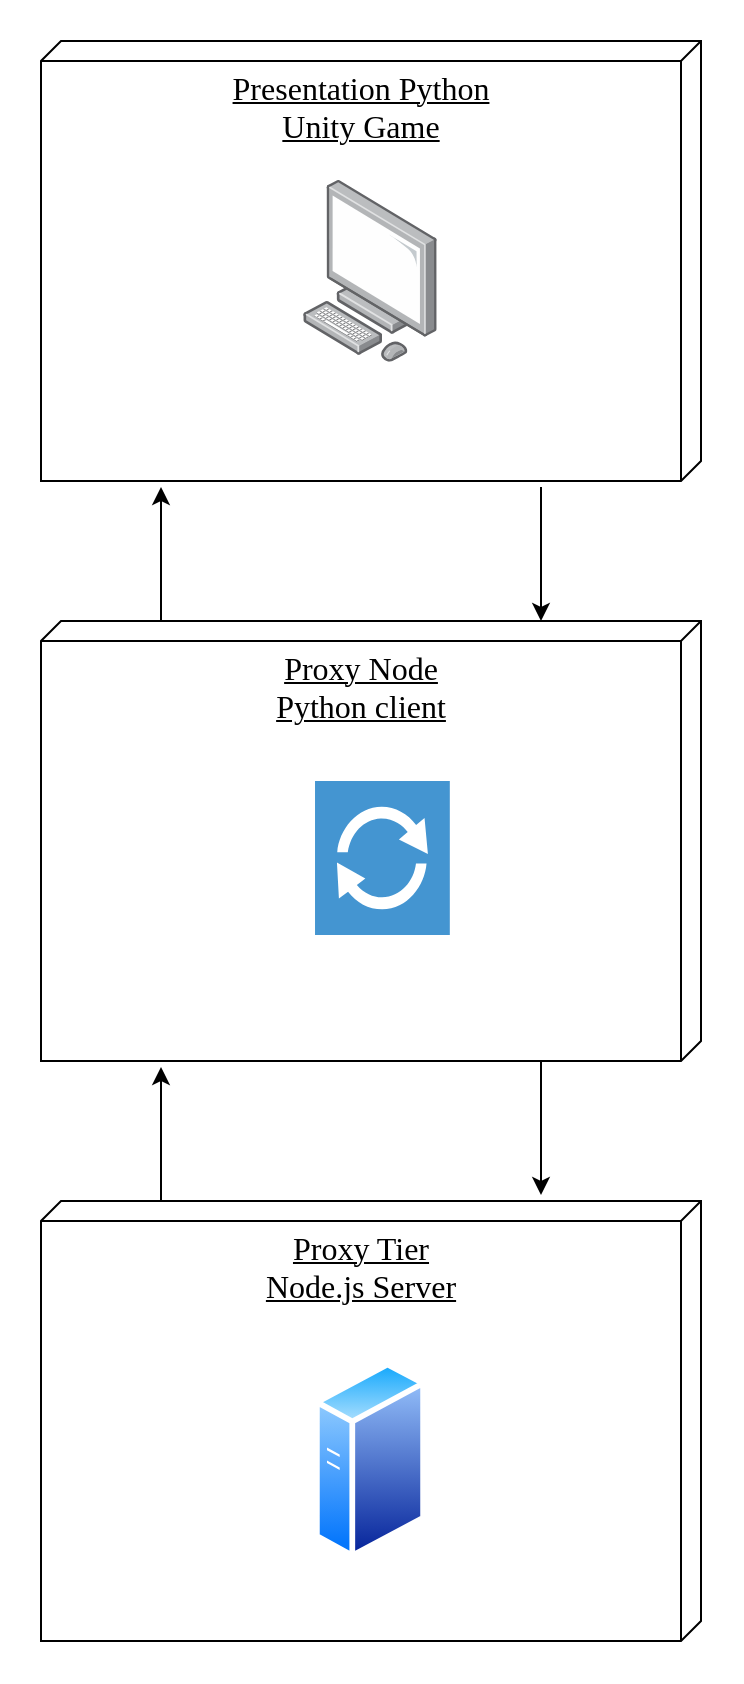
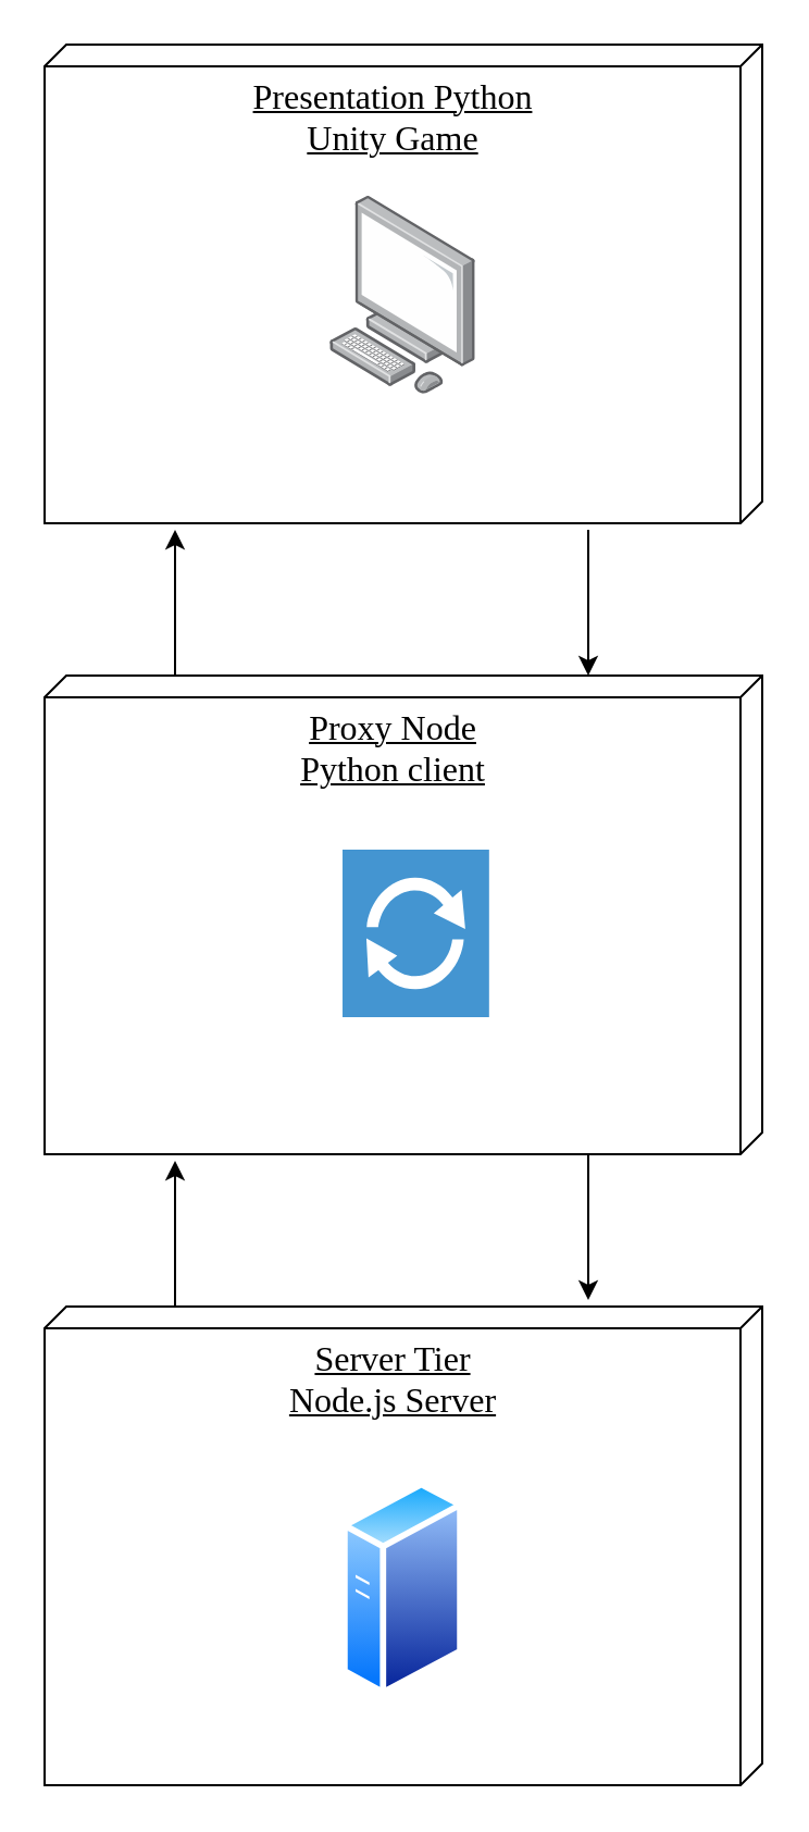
- <mxCell id="5" value="&lt;font style=&quot;font-size: 16px;&quot;&gt;Proxy Tier&lt;br&gt;Node.js Server&lt;/font&gt;" style="verticalAlign=top;align=center;spacingTop=8;spacingLeft=2;spacingRight=12;shape=cube;size=10;direction=south;fontStyle=4;html=1;rounded=0;shadow=0;comic=0;labelBackgroundColor=none;strokeWidth=1;fontFamily=Verdana;fontSize=12" vertex="1" parent="1"><mxGeometry x="20" y="600" width="330" height="220" as="geometry" /></mxCell>
+ <mxCell id="5" value="&lt;font style=&quot;font-size: 16px;&quot;&gt;Server Tier&lt;br&gt;Node.js Server&lt;/font&gt;" style="verticalAlign=top;align=center;spacingTop=8;spacingLeft=2;spacingRight=12;shape=cube;size=10;direction=south;fontStyle=4;html=1;rounded=0;shadow=0;comic=0;labelBackgroundColor=none;strokeWidth=1;fontFamily=Verdana;fontSize=12" vertex="1" parent="1"><mxGeometry x="20" y="600" width="330" height="220" as="geometry" /></mxCell>
